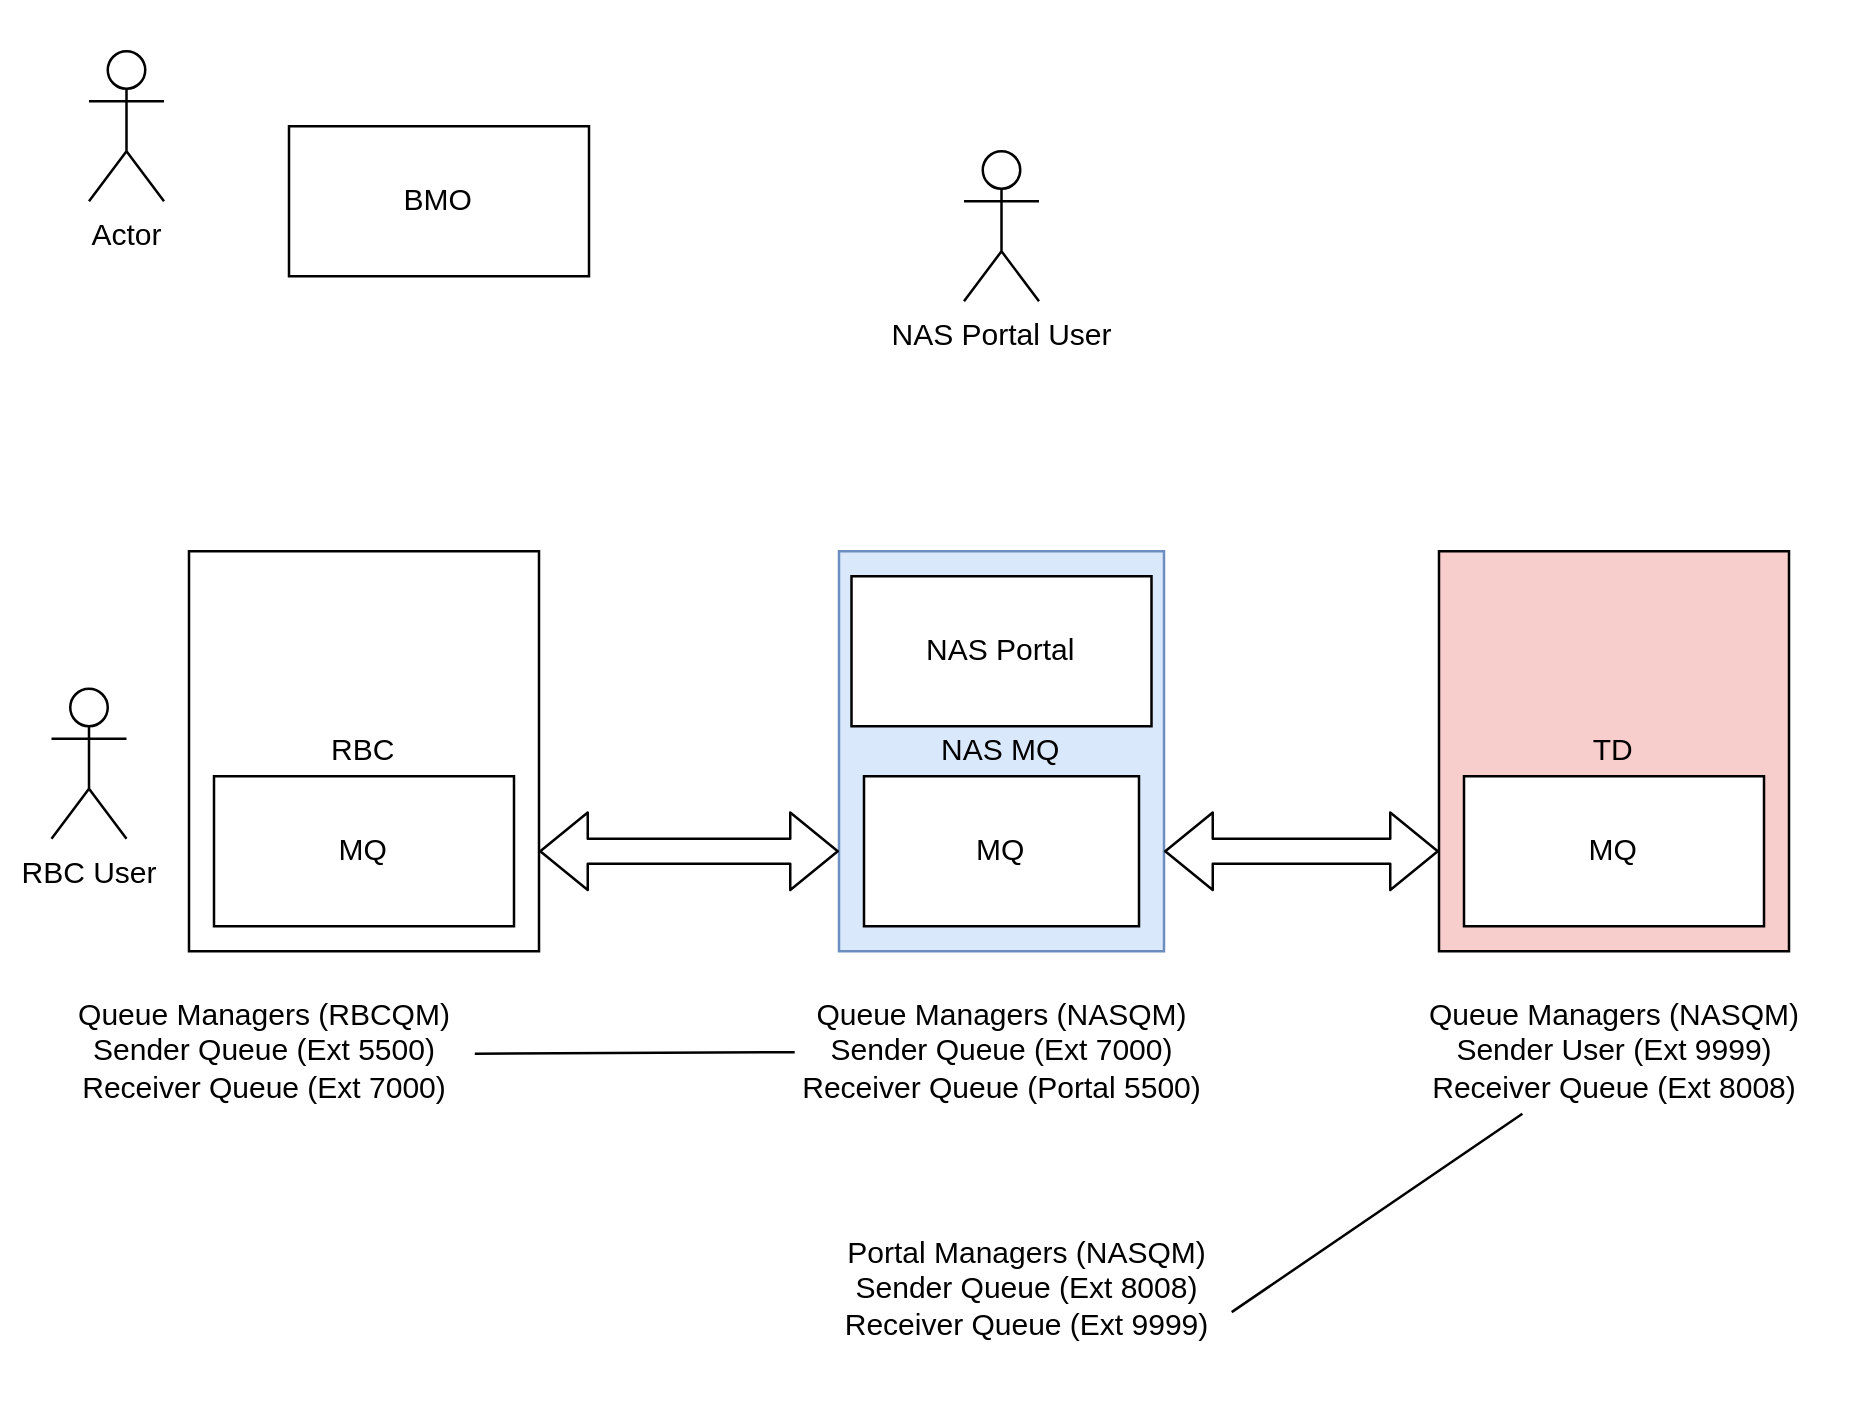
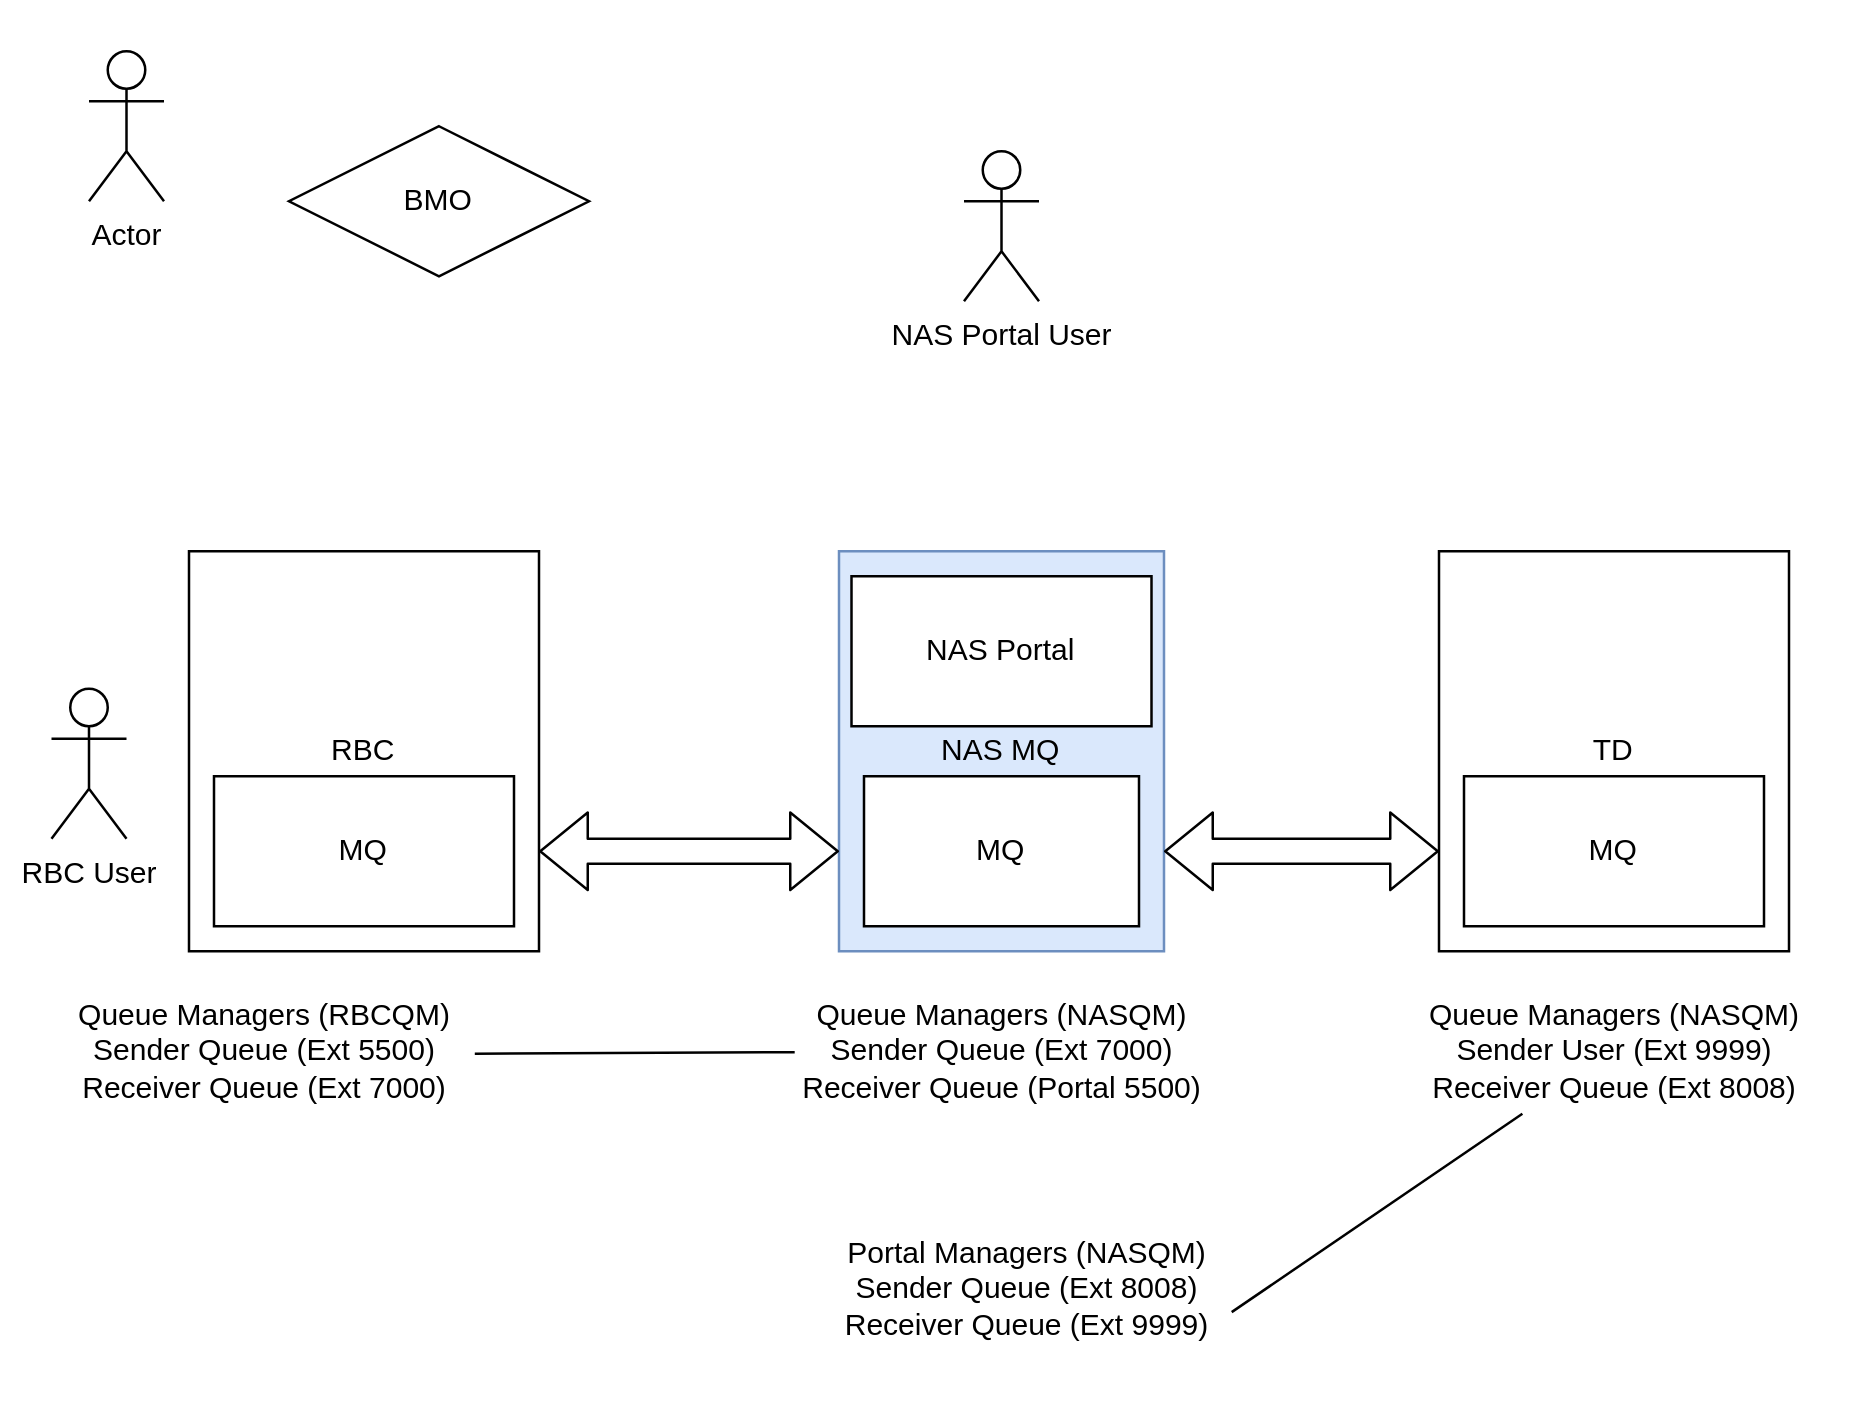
- <mxCell id="18" value="BMO" style="rounded=0;whiteSpace=wrap;html=1;" vertex="1" parent="1"><mxGeometry x="115" y="50" width="120" height="60" as="geometry" /></mxCell>
+ <mxCell id="18" value="BMO" style="rhombus;whiteSpace=wrap;html=1;" vertex="1" parent="1"><mxGeometry x="115" y="50" width="120" height="60" as="geometry" /></mxCell>
- <mxCell id="7" value="TD" style="rounded=0;whiteSpace=wrap;html=1;fillColor=#f8cecc;" vertex="1" parent="1"><mxGeometry x="575" y="220" width="140" height="160" as="geometry" /></mxCell>
+ <mxCell id="7" value="TD" style="rounded=0;whiteSpace=wrap;html=1;" vertex="1" parent="1"><mxGeometry x="575" y="220" width="140" height="160" as="geometry" /></mxCell>
